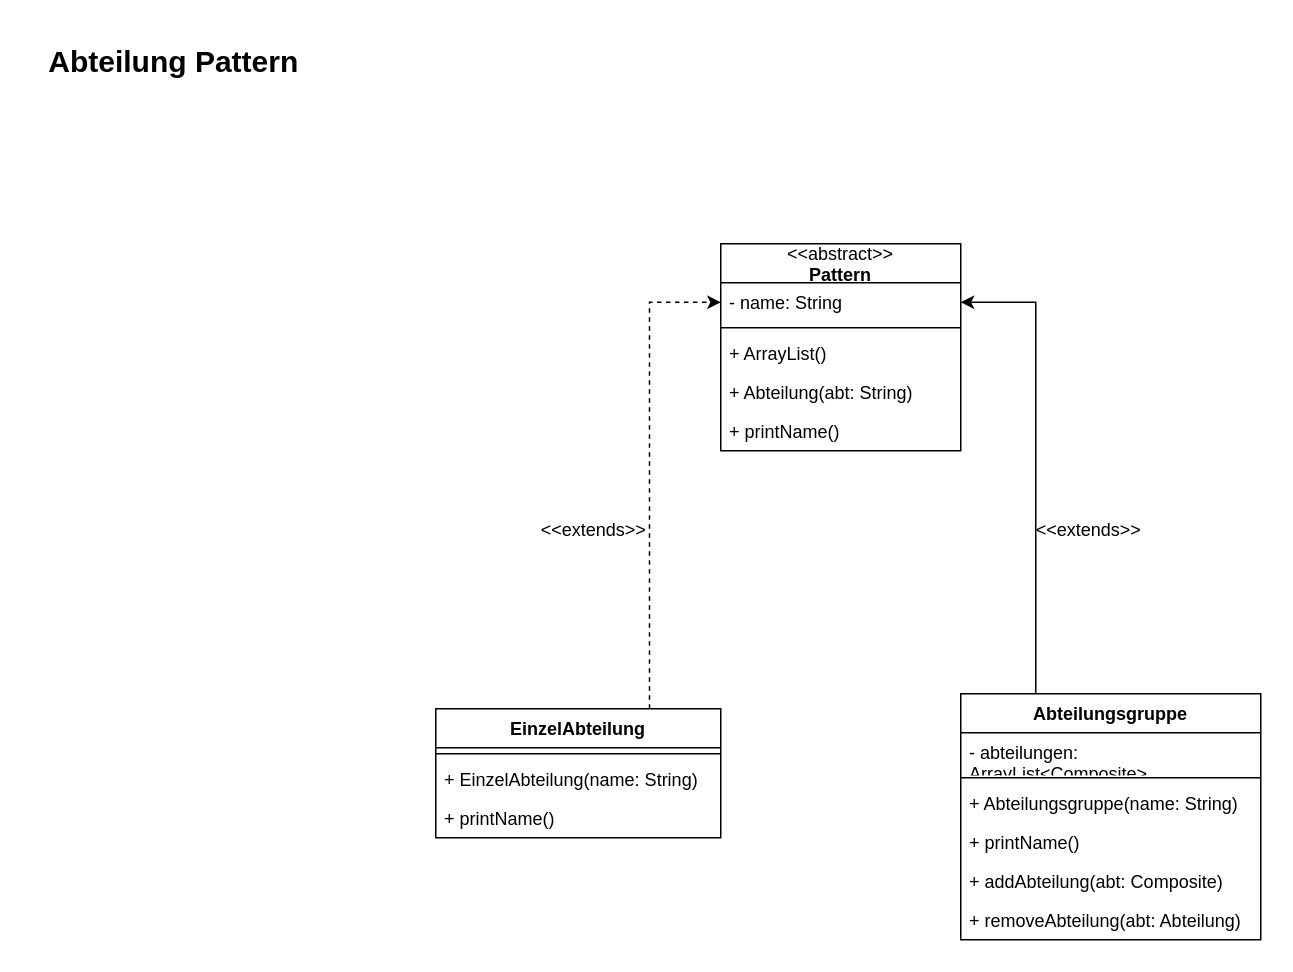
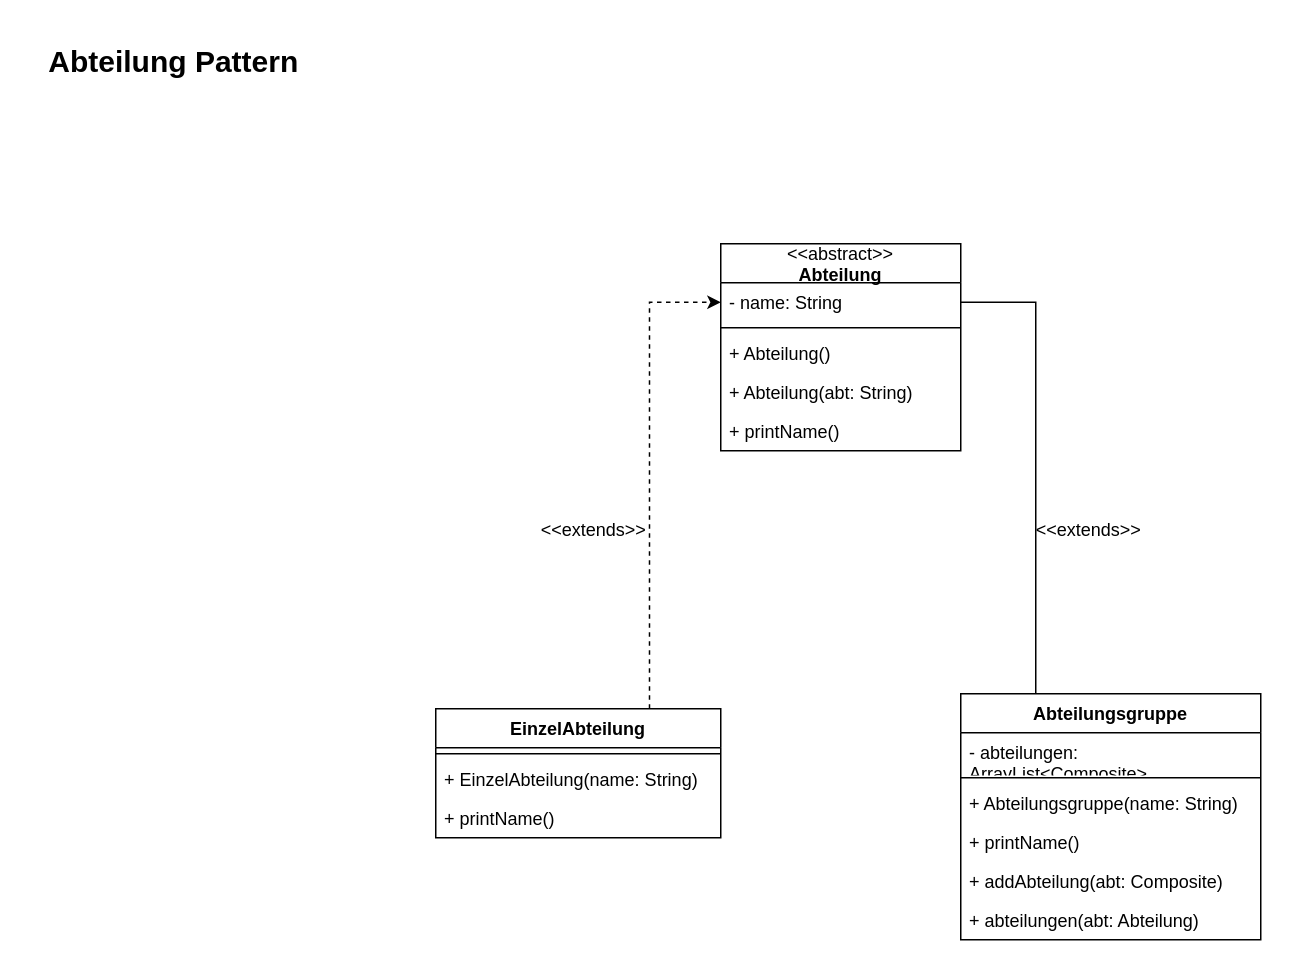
- <mxCell id="7" value="&lt;div style=&quot;margin-top: -7px;&quot;&gt;&lt;span style=&quot;font-weight: normal;&quot;&gt;&amp;lt;&amp;lt;abstract&amp;gt;&amp;gt;&lt;/span&gt;&lt;/div&gt;Pattern" style="swimlane;fontStyle=1;align=center;verticalAlign=top;childLayout=stackLayout;horizontal=1;startSize=26;horizontalStack=0;resizeParent=1;resizeParentMax=0;resizeLast=0;collapsible=1;marginBottom=0;whiteSpace=wrap;html=1;" vertex="1" parent="1"><mxGeometry x="480" y="162" width="160" height="138" as="geometry" /></mxCell>
+ <mxCell id="7" value="&lt;div style=&quot;margin-top: -7px;&quot;&gt;&lt;span style=&quot;font-weight: normal;&quot;&gt;&amp;lt;&amp;lt;abstract&amp;gt;&amp;gt;&lt;/span&gt;&lt;/div&gt;Abteilung" style="swimlane;fontStyle=1;align=center;verticalAlign=top;childLayout=stackLayout;horizontal=1;startSize=26;horizontalStack=0;resizeParent=1;resizeParentMax=0;resizeLast=0;collapsible=1;marginBottom=0;whiteSpace=wrap;html=1;" vertex="1" parent="1"><mxGeometry x="480" y="162" width="160" height="138" as="geometry" /></mxCell>
- <mxCell id="13" style="edgeStyle=orthogonalEdgeStyle;rounded=0;orthogonalLoop=1;jettySize=auto;html=1;exitX=0.25;exitY=0;exitDx=0;exitDy=0;entryX=1;entryY=0.5;entryDx=0;entryDy=0;" edge="1" parent="1" source="14" target="8"><mxGeometry relative="1" as="geometry" /></mxCell>
+ <mxCell id="13" style="edgeStyle=orthogonalEdgeStyle;rounded=0;orthogonalLoop=1;jettySize=auto;html=1;exitX=0.25;exitY=0;exitDx=0;exitDy=0;entryX=1;entryY=0.5;entryDx=0;entryDy=0;endArrow=none;" edge="1" parent="1" source="14" target="8"><mxGeometry relative="1" as="geometry" /></mxCell>
- <mxCell id="10" value="+ ArrayList()" style="text;strokeColor=none;fillColor=none;align=left;verticalAlign=top;spacingLeft=4;spacingRight=4;overflow=hidden;rotatable=0;points=[[0,0.5],[1,0.5]];portConstraint=eastwest;whiteSpace=wrap;html=1;" vertex="1" parent="7"><mxGeometry y="60" width="160" height="26" as="geometry" /></mxCell>
+ <mxCell id="10" value="+ Abteilung()" style="text;strokeColor=none;fillColor=none;align=left;verticalAlign=top;spacingLeft=4;spacingRight=4;overflow=hidden;rotatable=0;points=[[0,0.5],[1,0.5]];portConstraint=eastwest;whiteSpace=wrap;html=1;" vertex="1" parent="7"><mxGeometry y="60" width="160" height="26" as="geometry" /></mxCell>
- <mxCell id="20" value="+ removeAbteilung(abt: Abteilung)" style="text;strokeColor=none;fillColor=none;align=left;verticalAlign=top;spacingLeft=4;spacingRight=4;overflow=hidden;rotatable=0;points=[[0,0.5],[1,0.5]];portConstraint=eastwest;whiteSpace=wrap;html=1;" vertex="1" parent="14"><mxGeometry y="138" width="200" height="26" as="geometry" /></mxCell>
+ <mxCell id="20" value="+ abteilungen(abt: Abteilung)" style="text;strokeColor=none;fillColor=none;align=left;verticalAlign=top;spacingLeft=4;spacingRight=4;overflow=hidden;rotatable=0;points=[[0,0.5],[1,0.5]];portConstraint=eastwest;whiteSpace=wrap;html=1;" vertex="1" parent="14"><mxGeometry y="138" width="200" height="26" as="geometry" /></mxCell>
